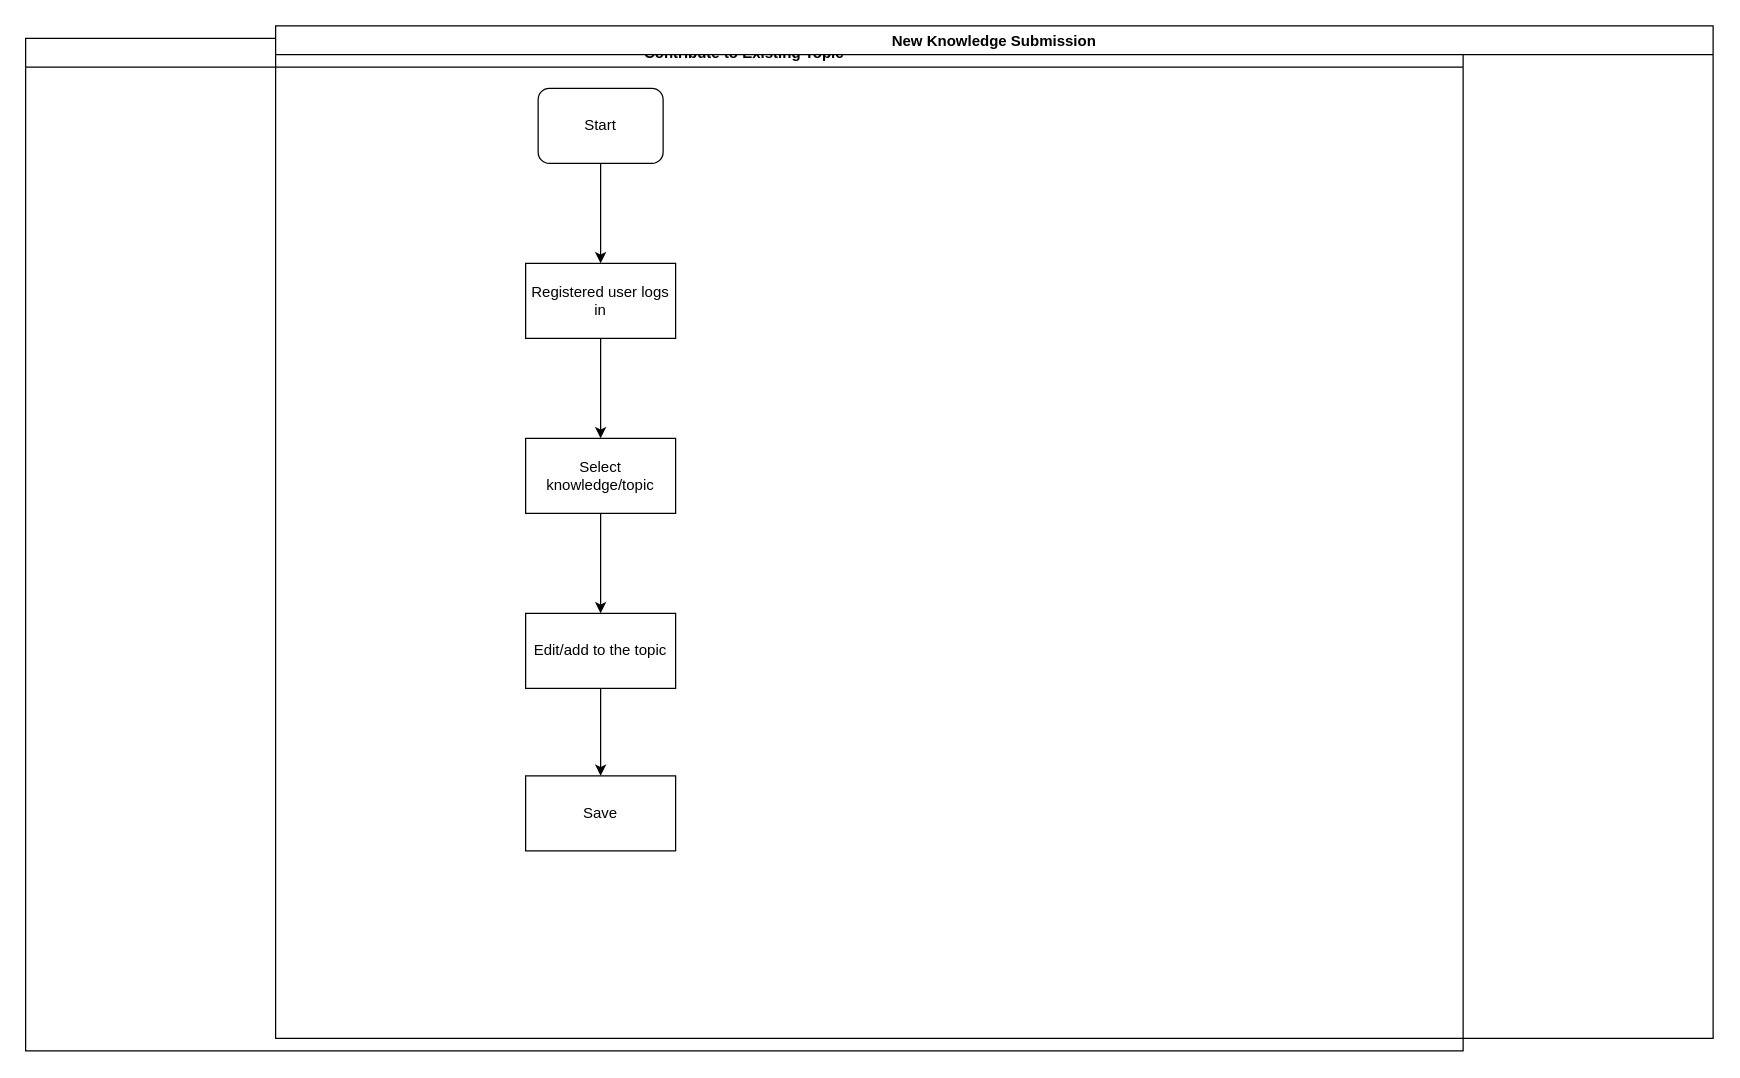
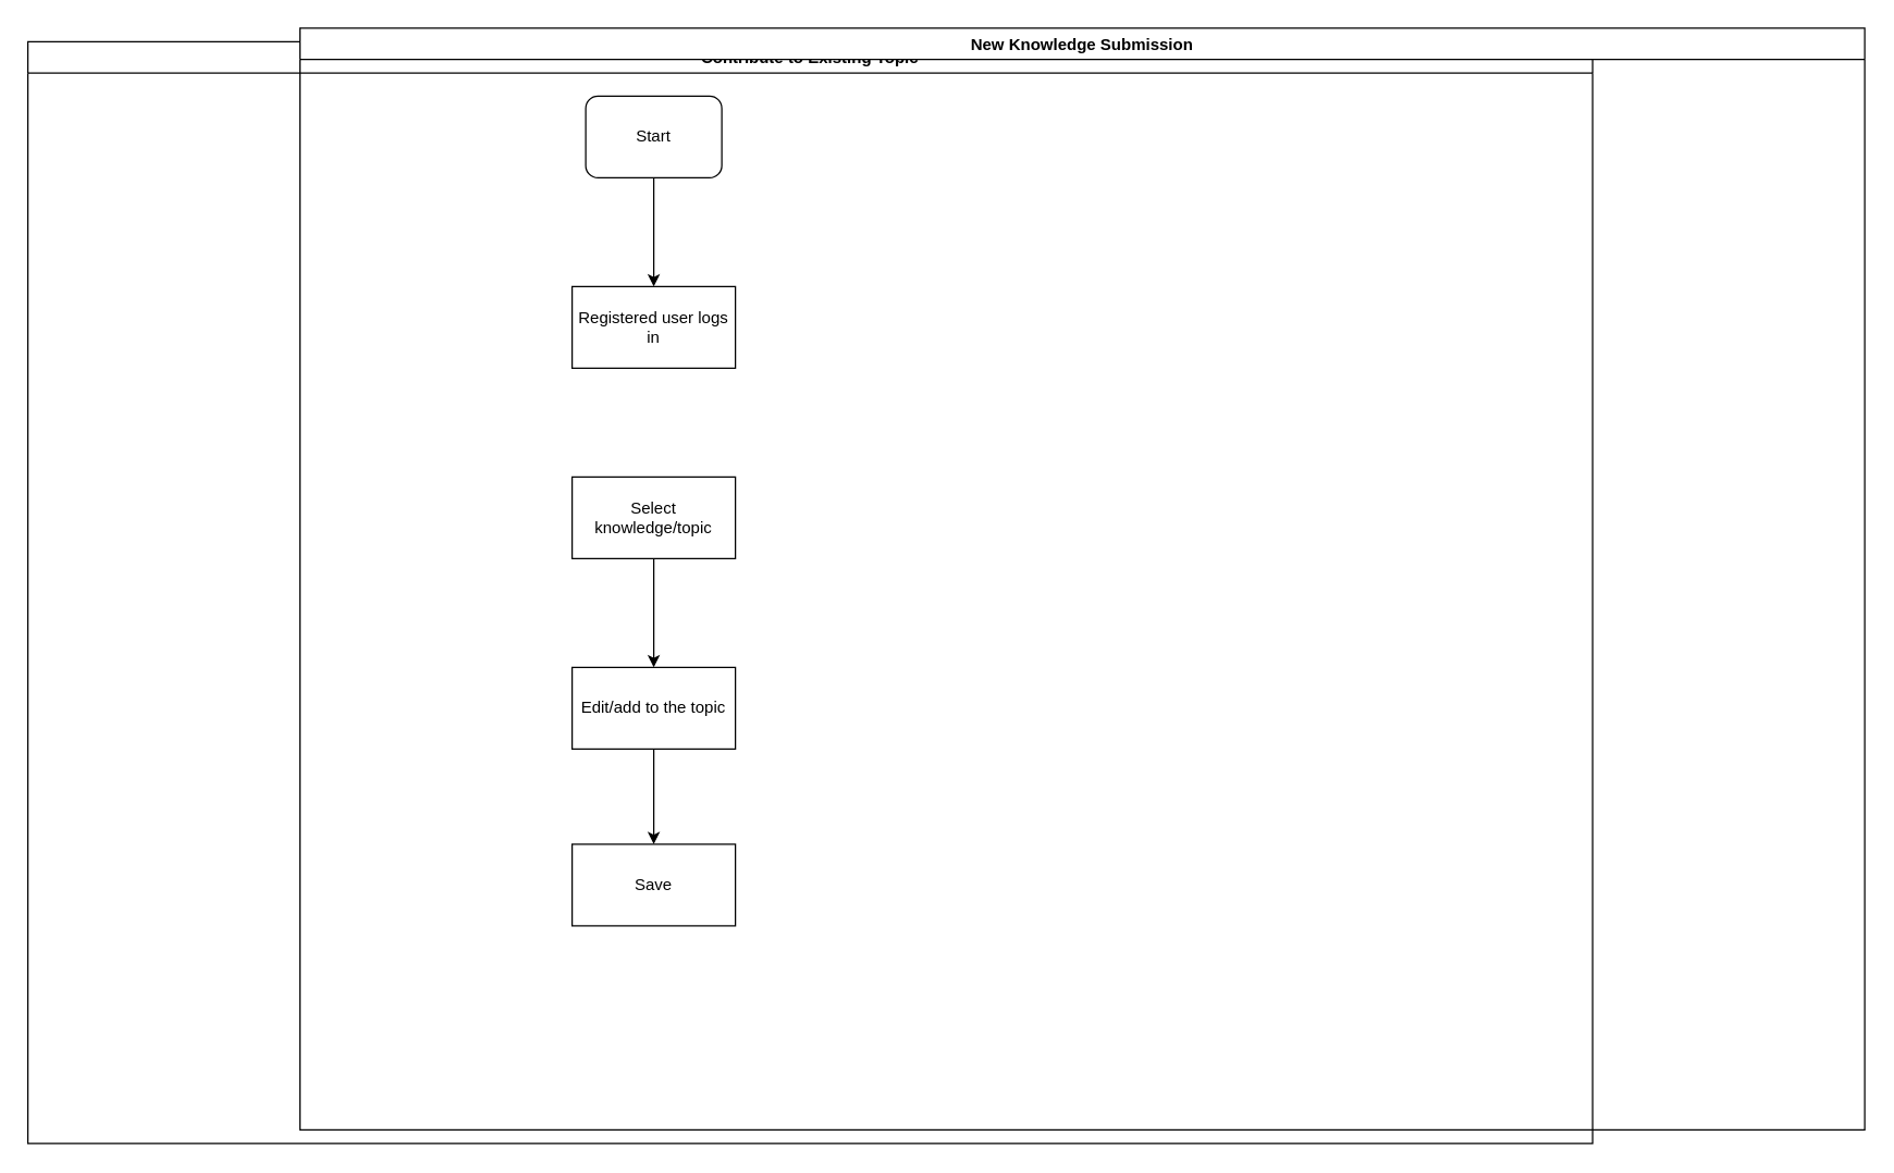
- <mxCell id="11" value="" style="edgeStyle=orthogonalEdgeStyle;rounded=0;orthogonalLoop=1;jettySize=auto;html=1;" edge="1" parent="2" source="7" target="10"><mxGeometry relative="1" as="geometry" /></mxCell>
